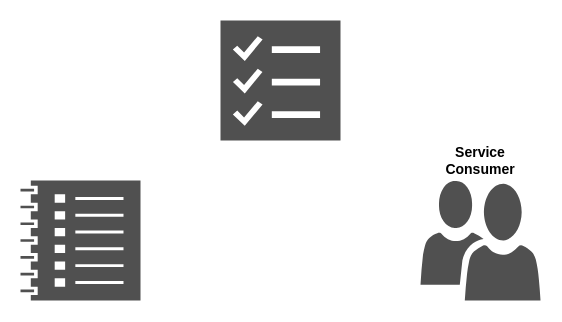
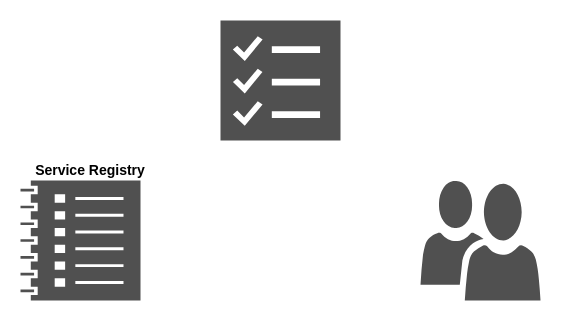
- <mxCell id="6" value="&lt;font size=&quot;1&quot;&gt;&lt;b style=&quot;font-size: 14px&quot;&gt;Service Consumer&lt;/b&gt;&lt;/font&gt;" style="text;html=1;strokeColor=none;fillColor=none;align=center;verticalAlign=middle;whiteSpace=wrap;rounded=0;" vertex="1" parent="1"><mxGeometry x="420" y="150" width="120" height="20" as="geometry" /></mxCell>
+ <mxCell id="5" value="&lt;b&gt;&lt;font style=&quot;font-size: 14px&quot;&gt;Service Registry&lt;/font&gt;&lt;/b&gt;" style="text;html=1;strokeColor=none;fillColor=none;align=center;verticalAlign=middle;whiteSpace=wrap;rounded=0;" vertex="1" parent="1"><mxGeometry x="30" y="160" width="120" height="20" as="geometry" /></mxCell>
